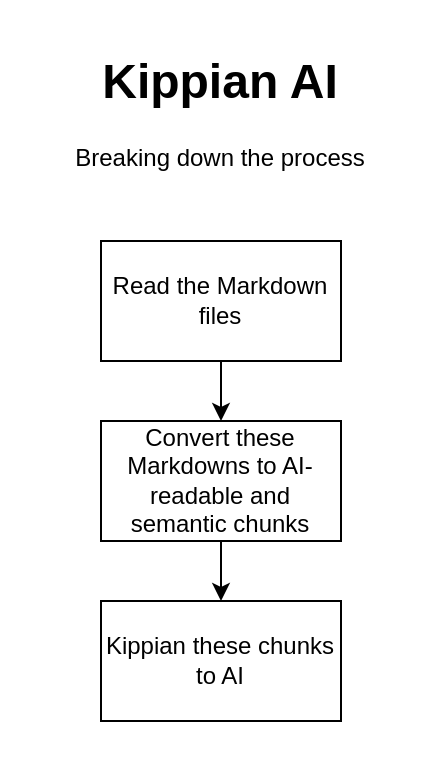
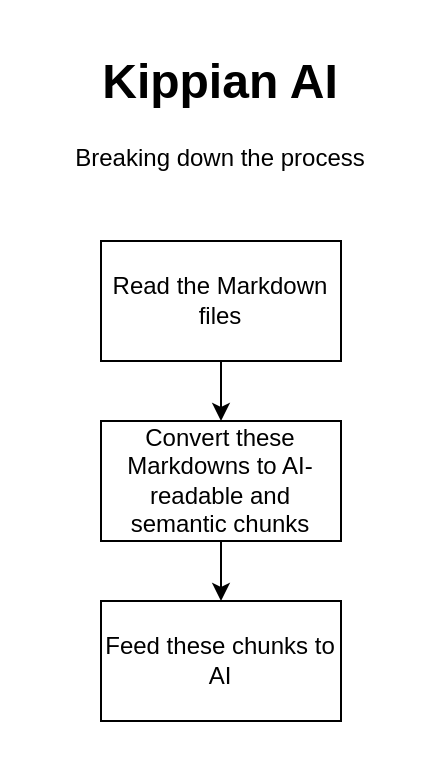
- <mxCell id="7" value="Kippian these chunks to AI" style="rounded=0;whiteSpace=wrap;html=1;" vertex="1" parent="1"><mxGeometry x="50" y="300" width="120" height="60" as="geometry" /></mxCell>
+ <mxCell id="7" value="Feed these chunks to AI" style="rounded=0;whiteSpace=wrap;html=1;" vertex="1" parent="1"><mxGeometry x="50" y="300" width="120" height="60" as="geometry" /></mxCell>
